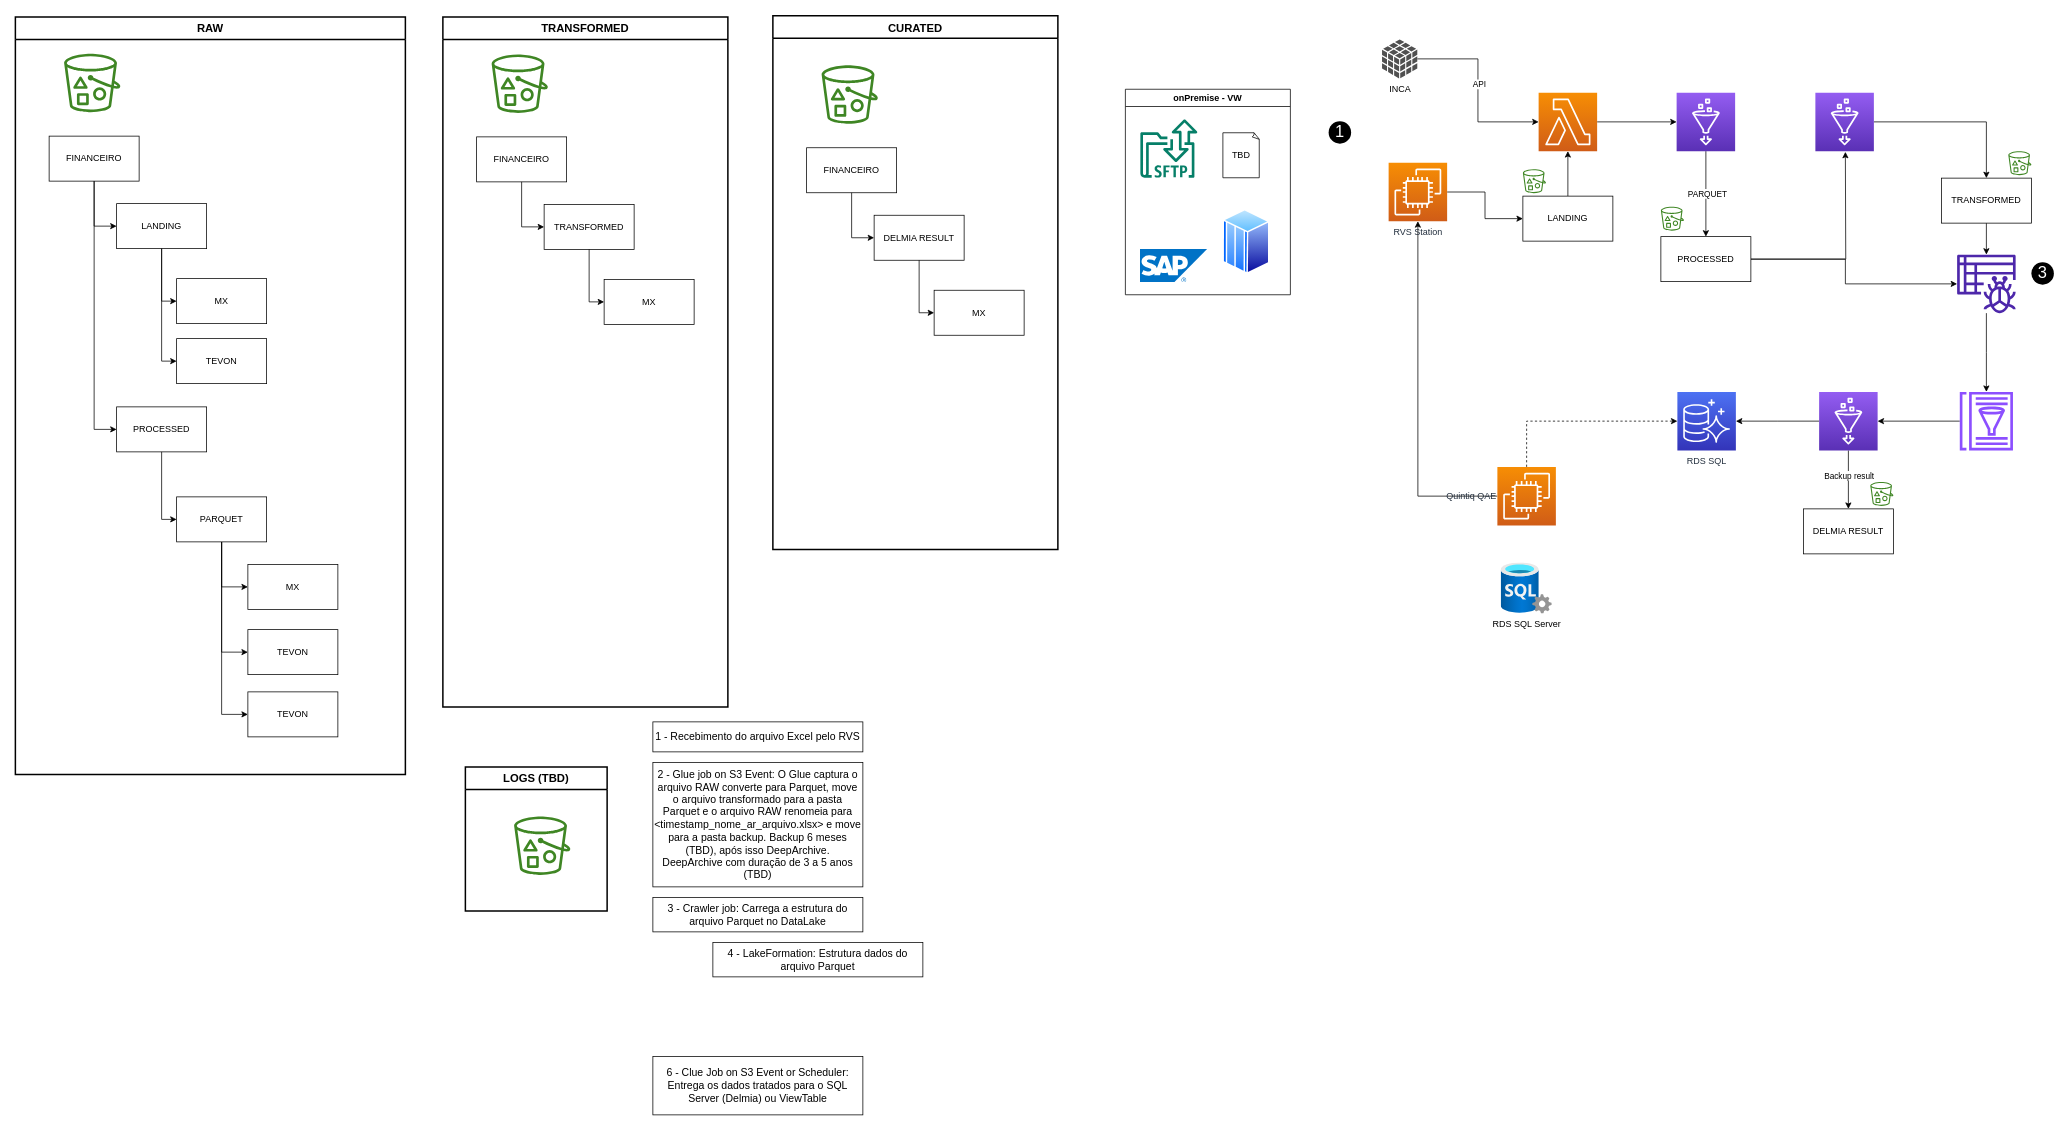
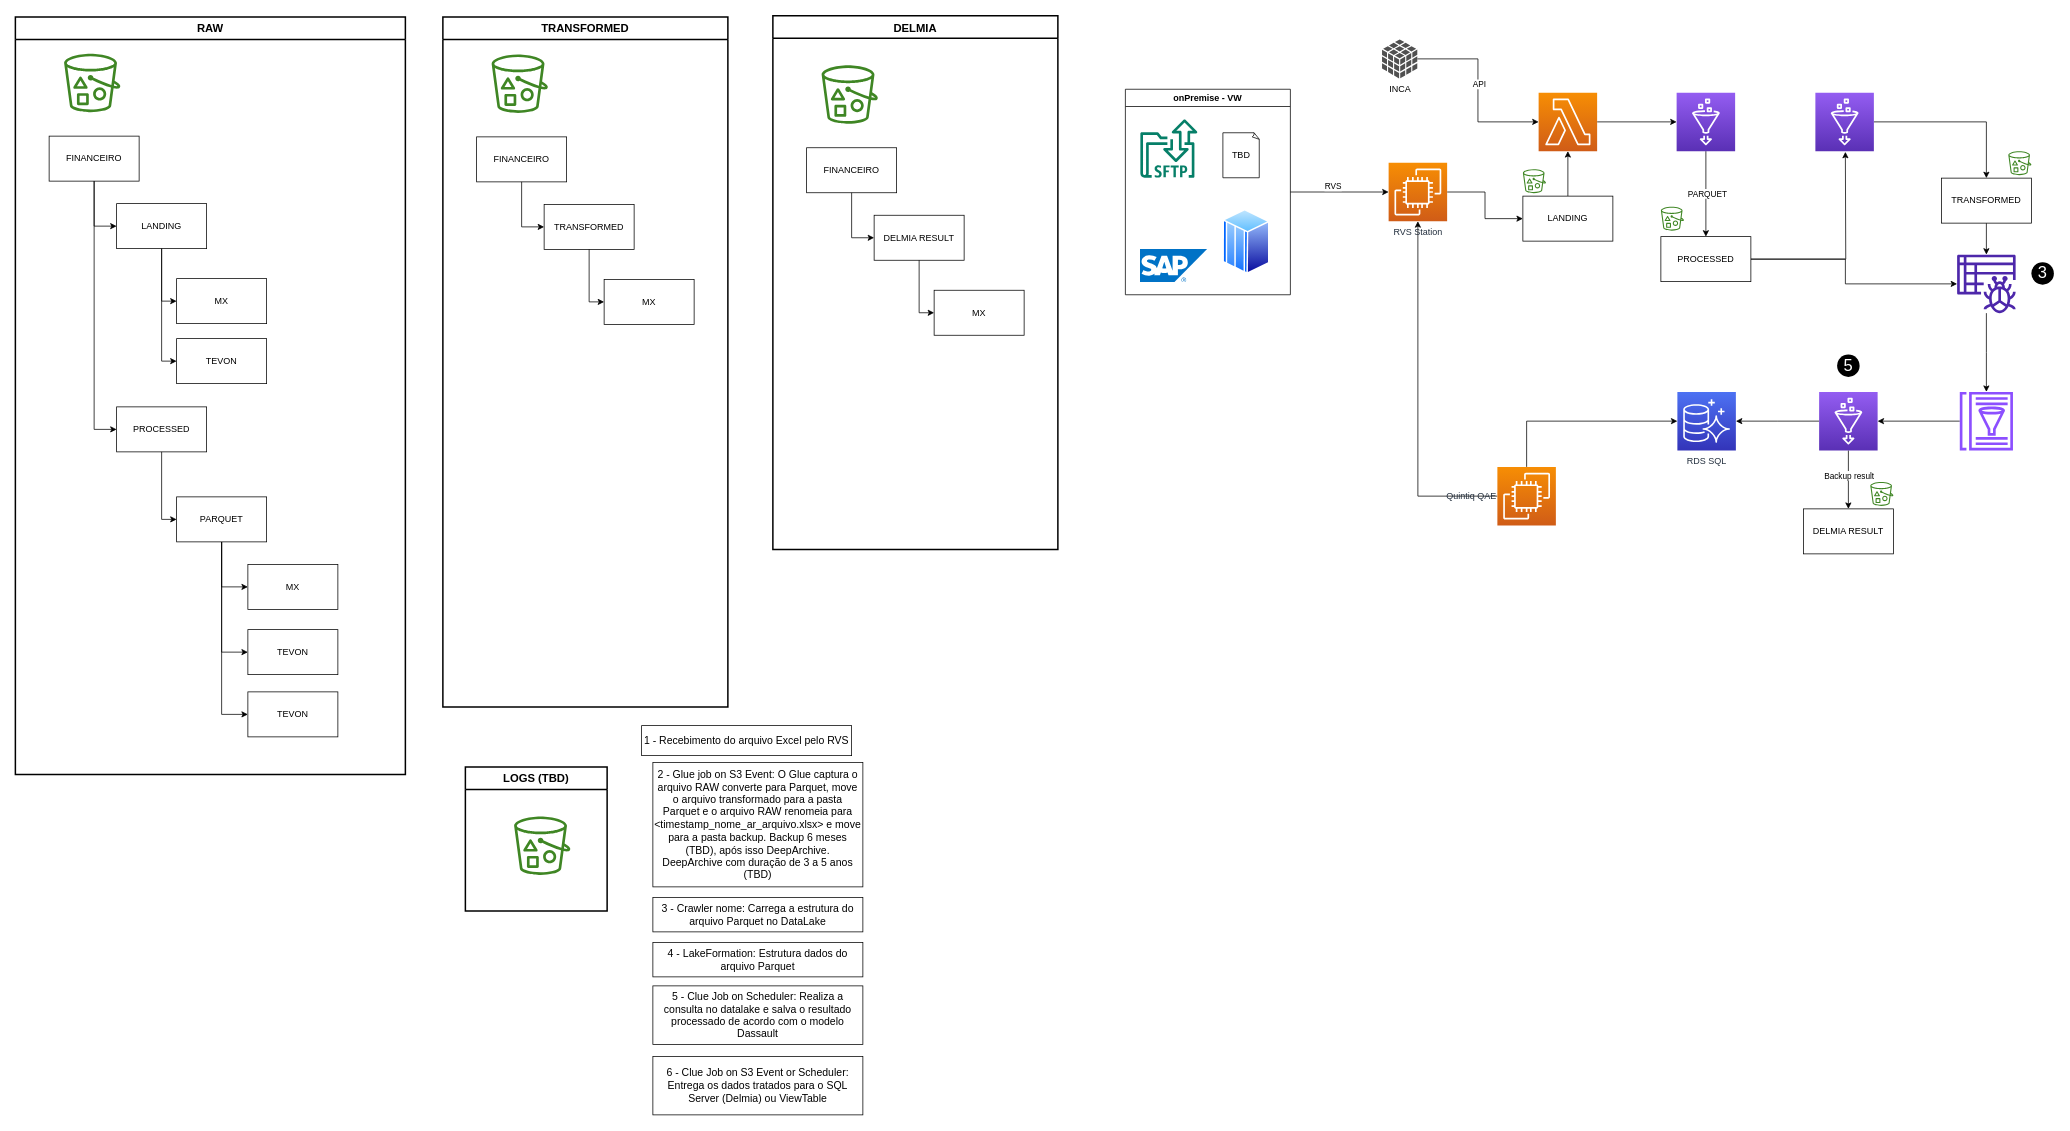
- <mxCell id="34" value="CURATED" style="swimlane;whiteSpace=wrap;html=1;strokeWidth=2;fontSize=15;startSize=30;" parent="1" vertex="1"><mxGeometry x="1030" y="20.5" width="380" height="711.5" as="geometry" /></mxCell>
+ <mxCell id="34" value="DELMIA" style="swimlane;whiteSpace=wrap;html=1;strokeWidth=2;fontSize=15;startSize=30;" parent="1" vertex="1"><mxGeometry x="1030" y="20.5" width="380" height="711.5" as="geometry" /></mxCell>
- <mxCell id="59" value="&lt;font style=&quot;font-size: 22px;&quot;&gt;1&lt;/font&gt;" style="text;html=1;strokeColor=none;fillColor=#000000;align=center;verticalAlign=middle;whiteSpace=wrap;rounded=1;strokeWidth=4;glass=0;fontColor=#ffffff;arcSize=50;" parent="1" vertex="1"><mxGeometry x="1771" y="161" width="30" height="30" as="geometry" /></mxCell>
+ <mxCell id="75" style="edgeStyle=orthogonalEdgeStyle;rounded=0;orthogonalLoop=1;jettySize=auto;html=1;entryX=0;entryY=0.5;entryDx=0;entryDy=0;entryPerimeter=0;" parent="1" source="77" target="83" edge="1"><mxGeometry relative="1" as="geometry"><mxPoint x="1821" y="255.5" as="targetPoint" /></mxGeometry></mxCell>
+ <mxCell id="76" value="RVS" style="edgeLabel;html=1;align=center;verticalAlign=middle;resizable=0;points=[];" parent="75" vertex="1" connectable="0"><mxGeometry x="0.362" y="6" relative="1" as="geometry"><mxPoint x="-33" y="-2" as="offset" /></mxGeometry></mxCell>
+ <mxCell id="61" value="&lt;font style=&quot;font-size: 22px;&quot;&gt;5&lt;/font&gt;" style="text;html=1;strokeColor=none;fillColor=#000000;align=center;verticalAlign=middle;whiteSpace=wrap;rounded=1;strokeWidth=4;glass=0;fontColor=#ffffff;arcSize=50;" parent="1" vertex="1"><mxGeometry x="2449" y="472" width="30" height="30" as="geometry" /></mxCell>
- <mxCell id="68" style="edgeStyle=orthogonalEdgeStyle;rounded=0;orthogonalLoop=1;jettySize=auto;html=1;entryX=0;entryY=0.5;entryDx=0;entryDy=0;entryPerimeter=0;dashed=1;" parent="1" source="70" target="62" edge="1"><mxGeometry relative="1" as="geometry"><Array as="points"><mxPoint x="2035" y="561" /></Array></mxGeometry></mxCell>
+ <mxCell id="68" style="edgeStyle=orthogonalEdgeStyle;rounded=0;orthogonalLoop=1;jettySize=auto;html=1;entryX=0;entryY=0.5;entryDx=0;entryDy=0;entryPerimeter=0;" parent="1" source="70" target="62" edge="1"><mxGeometry relative="1" as="geometry"><Array as="points"><mxPoint x="2035" y="561" /></Array></mxGeometry></mxCell>
- <mxCell id="71" value="RDS SQL Server" style="image;aspect=fixed;html=1;points=[];align=center;fontSize=12;image=img/lib/azure2/databases/SQL_Server.svg;" parent="1" vertex="1"><mxGeometry x="2001" y="750" width="68" height="68" as="geometry" /></mxCell>
- <mxCell id="2" value="&lt;font style=&quot;font-size: 14px;&quot;&gt;1 - Recebimento do arquivo Excel pelo RVS&lt;/font&gt;" style="text;html=1;strokeColor=default;fillColor=none;align=center;verticalAlign=middle;whiteSpace=wrap;rounded=0;" parent="1" vertex="1"><mxGeometry x="870" y="962" width="280" height="40" as="geometry" /></mxCell>
+ <mxCell id="2" value="&lt;font style=&quot;font-size: 14px;&quot;&gt;1 - Recebimento do arquivo Excel pelo RVS&lt;/font&gt;" style="text;html=1;strokeColor=default;fillColor=none;align=center;verticalAlign=middle;whiteSpace=wrap;rounded=0;" parent="1" vertex="1"><mxGeometry x="855" y="967" width="280" height="40" as="geometry" /></mxCell>
- <mxCell id="4" value="&lt;span style=&quot;font-size: 14px;&quot;&gt;3 - Crawler job: Carrega a estrutura do arquivo Parquet no DataLake&lt;/span&gt;" style="text;html=1;strokeColor=default;fillColor=none;align=center;verticalAlign=middle;whiteSpace=wrap;rounded=0;" parent="1" vertex="1"><mxGeometry x="870" y="1196" width="280" height="46" as="geometry" /></mxCell>
+ <mxCell id="4" value="&lt;span style=&quot;font-size: 14px;&quot;&gt;3 - Crawler nome: Carrega a estrutura do arquivo Parquet no DataLake&lt;/span&gt;" style="text;html=1;strokeColor=default;fillColor=none;align=center;verticalAlign=middle;whiteSpace=wrap;rounded=0;" parent="1" vertex="1"><mxGeometry x="870" y="1196" width="280" height="46" as="geometry" /></mxCell>
- <mxCell id="5" value="&lt;span style=&quot;font-size: 14px;&quot;&gt;4 - LakeFormation: Estrutura dados do arquivo Parquet&lt;/span&gt;" style="text;html=1;strokeColor=default;fillColor=none;align=center;verticalAlign=middle;whiteSpace=wrap;rounded=0;" parent="1" vertex="1"><mxGeometry x="950" y="1256" width="280" height="46" as="geometry" /></mxCell>
+ <mxCell id="5" value="&lt;span style=&quot;font-size: 14px;&quot;&gt;4 - LakeFormation: Estrutura dados do arquivo Parquet&lt;/span&gt;" style="text;html=1;strokeColor=default;fillColor=none;align=center;verticalAlign=middle;whiteSpace=wrap;rounded=0;" parent="1" vertex="1"><mxGeometry x="870" y="1256" width="280" height="46" as="geometry" /></mxCell>
+ <mxCell id="6" value="&lt;span style=&quot;font-size: 14px;&quot;&gt;5 - Clue Job on Scheduler: Realiza a consulta no datalake e salva o resultado processado de acordo com o modelo Dassault&lt;/span&gt;" style="text;html=1;strokeColor=default;fillColor=none;align=center;verticalAlign=middle;whiteSpace=wrap;rounded=0;" parent="1" vertex="1"><mxGeometry x="870" y="1314" width="280" height="78" as="geometry" /></mxCell>
